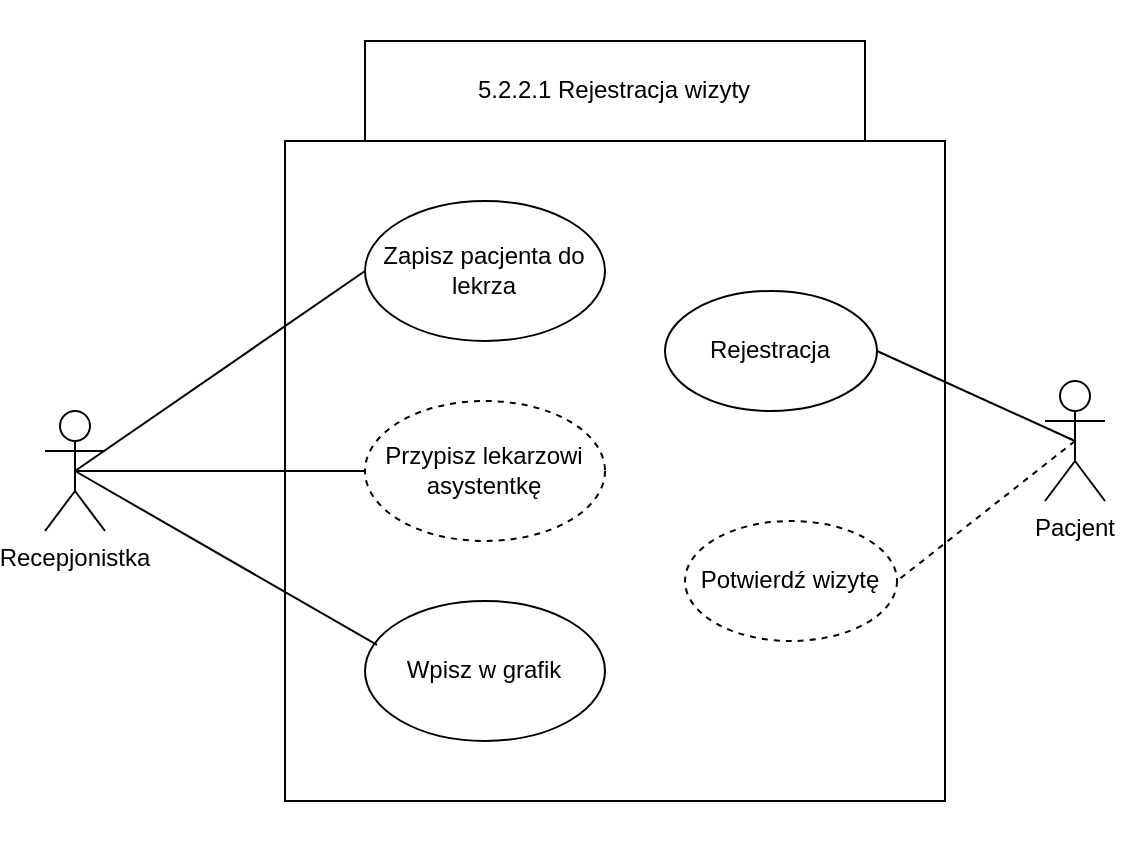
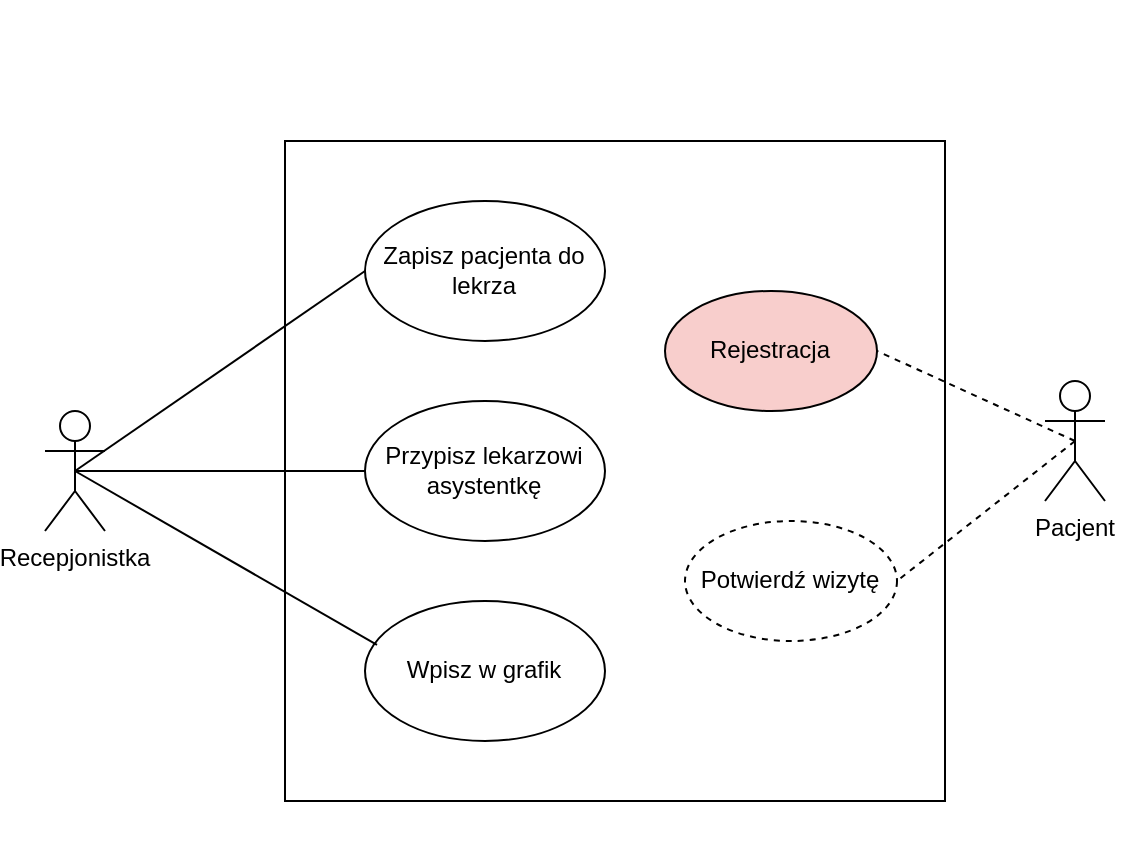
- <mxCell id="13" value="5.2.2.1 Rejestracja wizyty" style="rounded=0;whiteSpace=wrap;html=1;" parent="1" vertex="1"><mxGeometry x="180" y="20" width="250" height="50" as="geometry" /></mxCell>
- <mxCell id="4" value="Rejestracja" style="ellipse;whiteSpace=wrap;html=1;" parent="1" vertex="1"><mxGeometry x="330" y="145" width="106" height="60" as="geometry" /></mxCell>
+ <mxCell id="4" value="Rejestracja" style="ellipse;whiteSpace=wrap;html=1;fillColor=#f8cecc;" parent="1" vertex="1"><mxGeometry x="330" y="145" width="106" height="60" as="geometry" /></mxCell>
- <mxCell id="5" value="" style="endArrow=none;html=1;rounded=0;entryX=1;entryY=0.5;entryDx=0;entryDy=0;exitX=0.5;exitY=0.5;exitDx=0;exitDy=0;exitPerimeter=0;" parent="1" source="3" target="4" edge="1"><mxGeometry relative="1" as="geometry"><mxPoint x="240" y="160" as="sourcePoint" /><mxPoint x="400" y="160" as="targetPoint" /></mxGeometry></mxCell>
+ <mxCell id="5" value="" style="endArrow=none;html=1;rounded=0;entryX=1;entryY=0.5;entryDx=0;entryDy=0;exitX=0.5;exitY=0.5;exitDx=0;exitDy=0;exitPerimeter=0;dashed=1;" parent="1" source="3" target="4" edge="1"><mxGeometry relative="1" as="geometry"><mxPoint x="240" y="160" as="sourcePoint" /><mxPoint x="400" y="160" as="targetPoint" /></mxGeometry></mxCell>
- <mxCell id="9" value="&lt;div&gt;Przypisz lekarzowi asystentkę&lt;/div&gt;" style="ellipse;whiteSpace=wrap;html=1;dashed=1;" parent="1" vertex="1"><mxGeometry x="180" y="200" width="120" height="70" as="geometry" /></mxCell>
+ <mxCell id="9" value="&lt;div&gt;Przypisz lekarzowi asystentkę&lt;/div&gt;" style="ellipse;whiteSpace=wrap;html=1;" parent="1" vertex="1"><mxGeometry x="180" y="200" width="120" height="70" as="geometry" /></mxCell>
